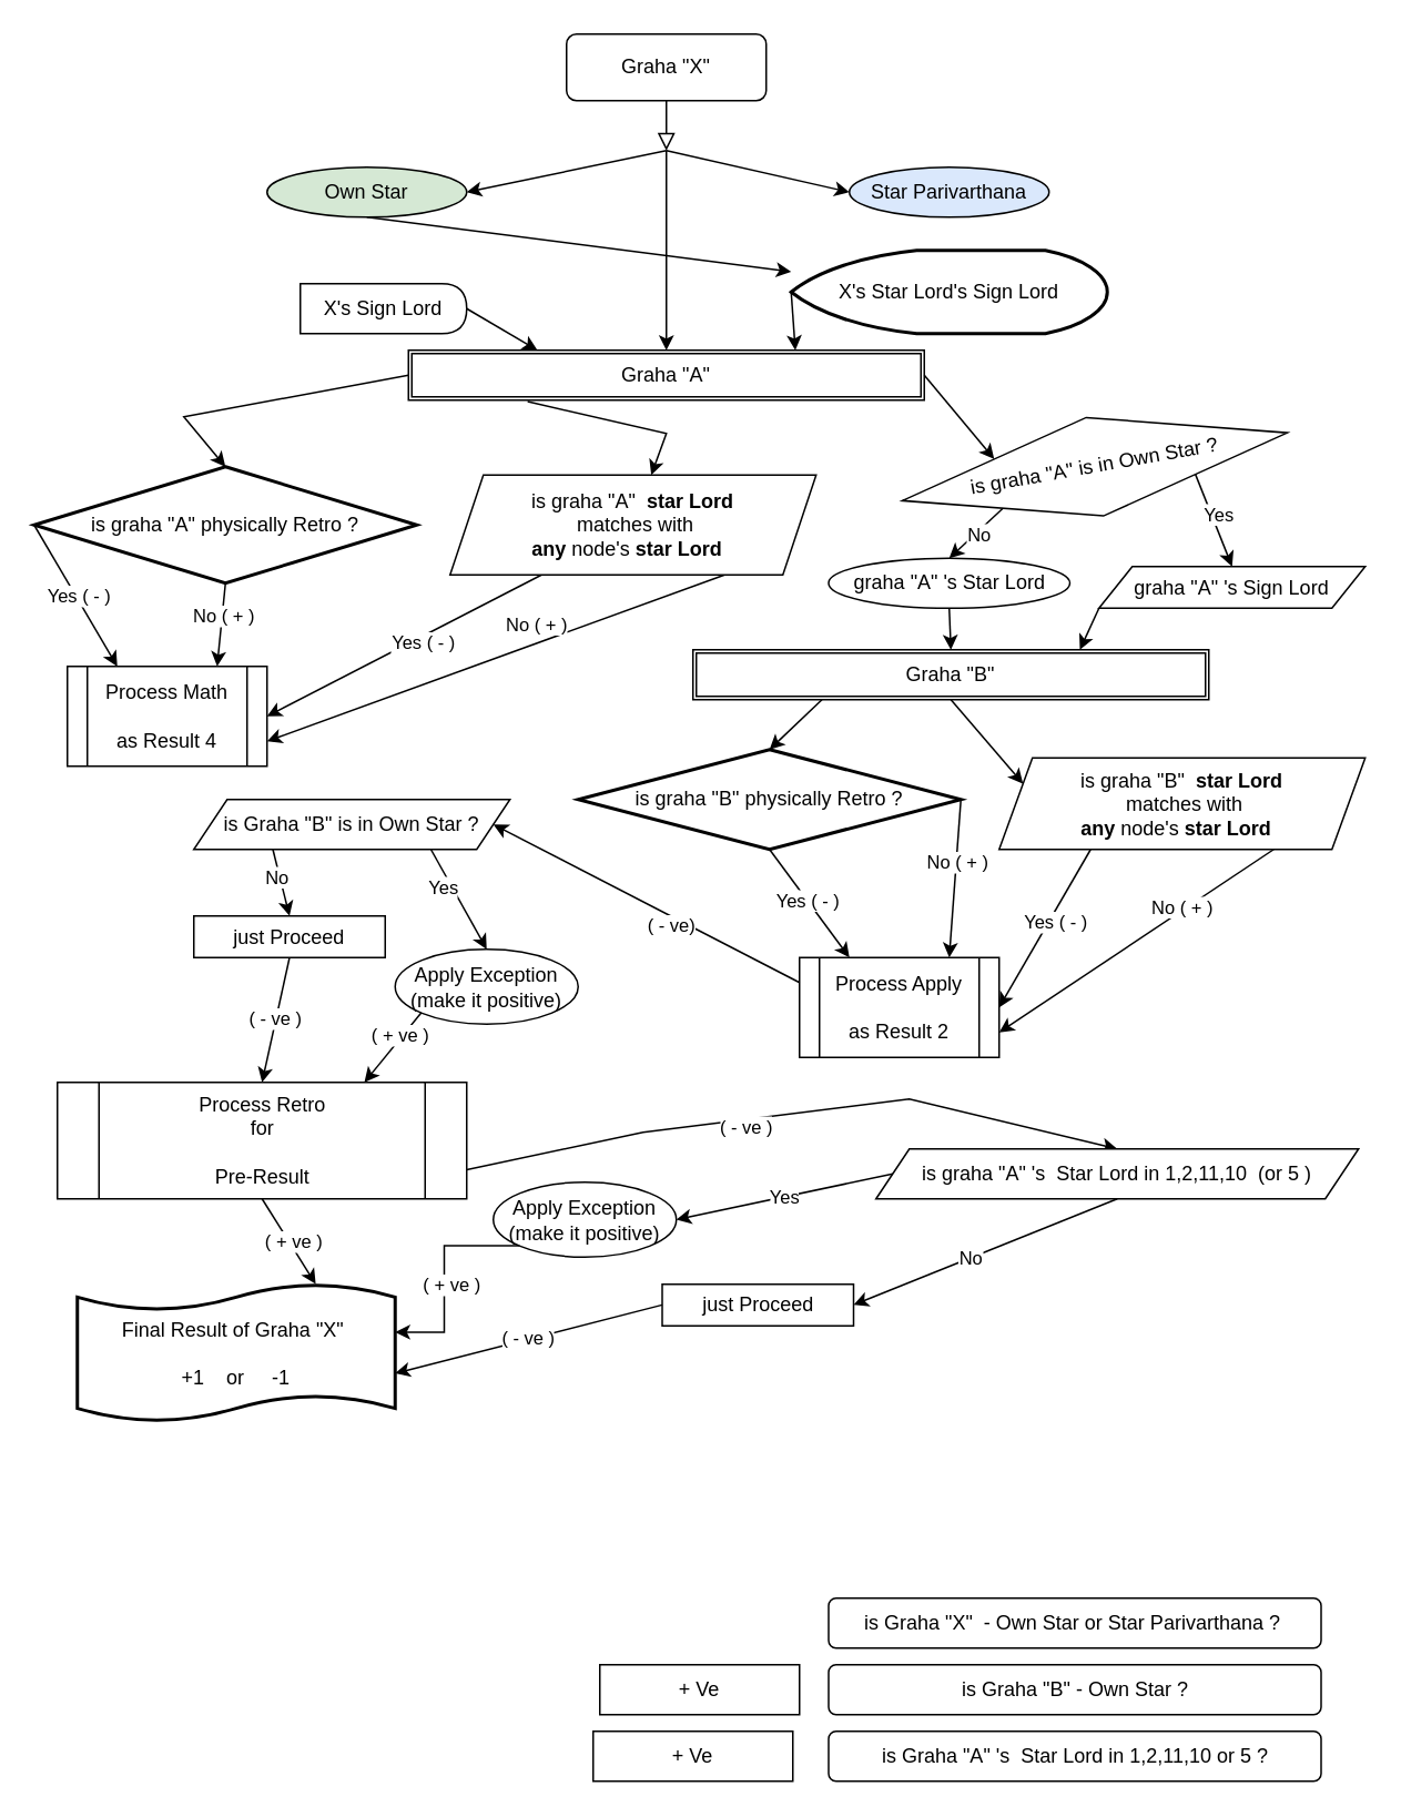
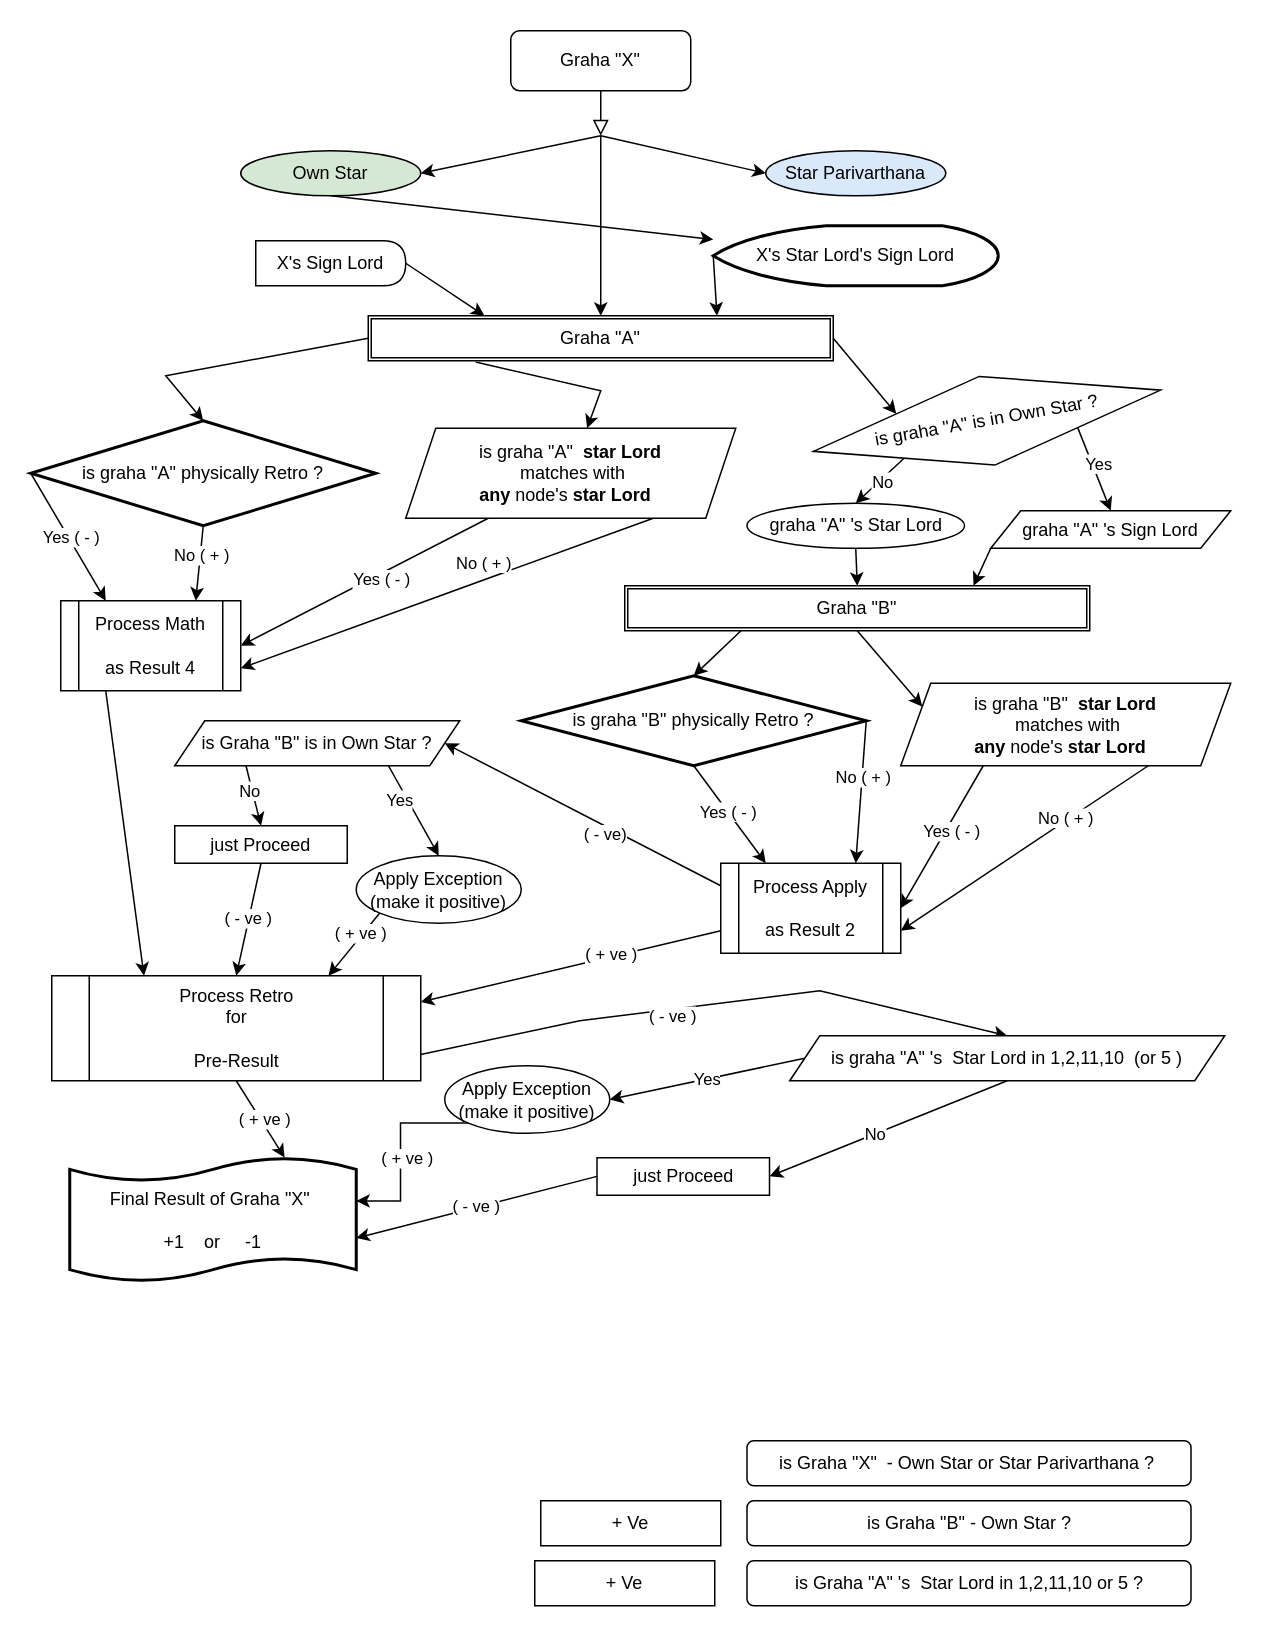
- <mxCell id="7" value="X's Star Lord's Sign Lord" style="strokeWidth=2;html=1;shape=mxgraph.flowchart.display;whiteSpace=wrap;" parent="1" vertex="1"><mxGeometry x="475" y="150" width="190" height="50" as="geometry" /></mxCell>
+ <mxCell id="7" value="X's Star Lord's Sign Lord" style="strokeWidth=2;html=1;shape=mxgraph.flowchart.display;whiteSpace=wrap;" parent="1" vertex="1"><mxGeometry x="475" y="150" width="190" height="40" as="geometry" /></mxCell>
- <mxCell id="6" value="X's Sign Lord" style="shape=delay;whiteSpace=wrap;html=1;" parent="1" vertex="1"><mxGeometry x="180" y="170" width="100" height="30" as="geometry" /></mxCell>
+ <mxCell id="6" value="X's Sign Lord" style="shape=delay;whiteSpace=wrap;html=1;" parent="1" vertex="1"><mxGeometry x="170" y="160" width="100" height="30" as="geometry" /></mxCell>
+ <mxCell id="62" value="" style="endArrow=classic;html=1;rounded=0;exitX=0.25;exitY=1;exitDx=0;exitDy=0;entryX=0.25;entryY=0;entryDx=0;entryDy=0;" parent="1" source="22" target="61" edge="1"><mxGeometry width="50" height="50" relative="1" as="geometry"><mxPoint x="436" y="650" as="sourcePoint" /><mxPoint x="486" y="600" as="targetPoint" /></mxGeometry></mxCell>
+ <mxCell id="66" value="" style="endArrow=classic;html=1;rounded=0;exitX=0;exitY=0.75;exitDx=0;exitDy=0;entryX=1;entryY=0.25;entryDx=0;entryDy=0;" parent="1" source="44" target="61" edge="1"><mxGeometry width="50" height="50" relative="1" as="geometry"><mxPoint x="436" y="570" as="sourcePoint" /><mxPoint x="486" y="520" as="targetPoint" /></mxGeometry></mxCell>
+ <mxCell id="67" value="( + ve )" style="edgeLabel;html=1;align=center;verticalAlign=middle;resizable=0;points=[];" parent="66" vertex="1" connectable="0"><mxGeometry x="-0.272" y="-2" relative="1" as="geometry"><mxPoint as="offset" /></mxGeometry></mxCell>
